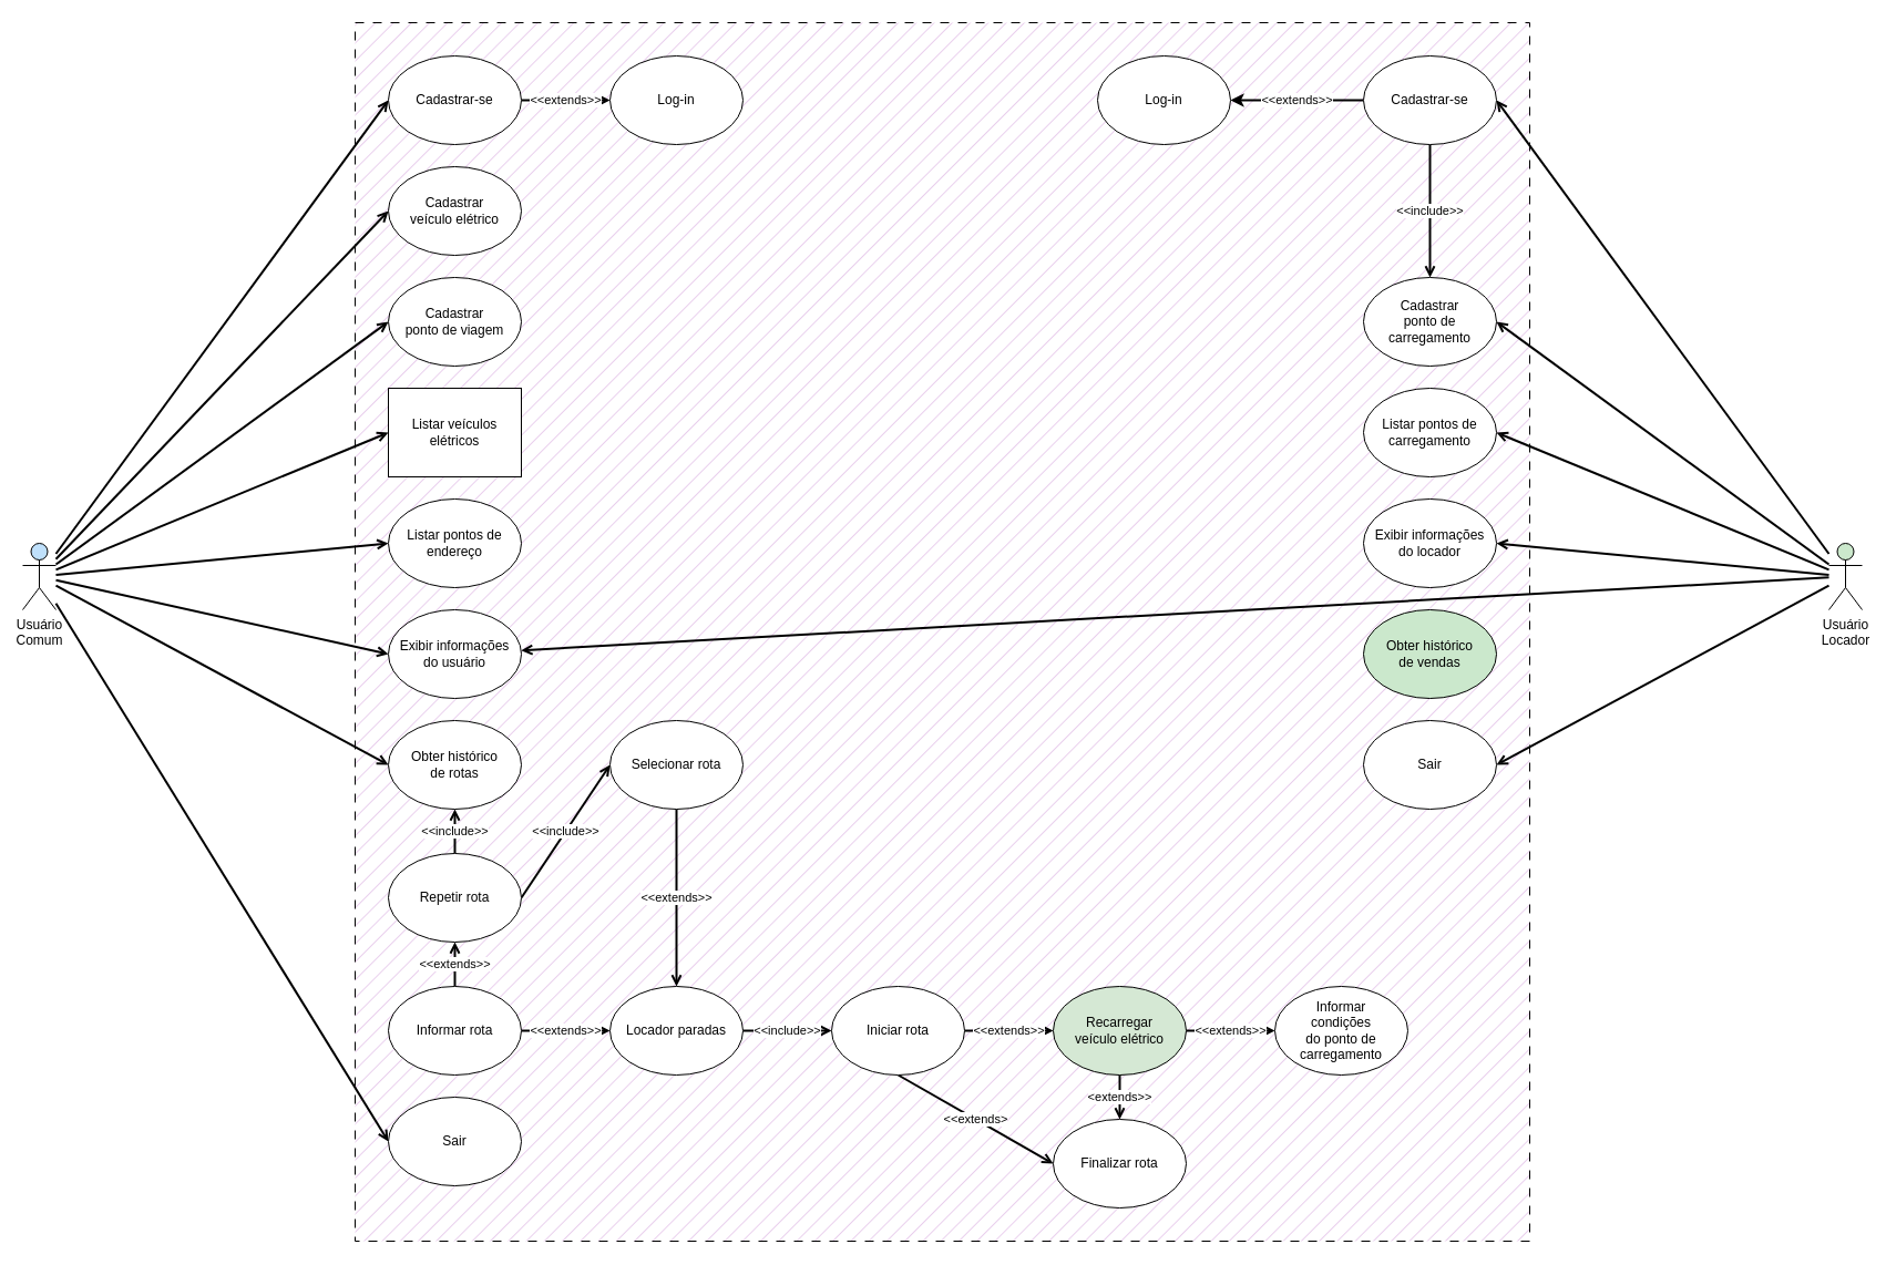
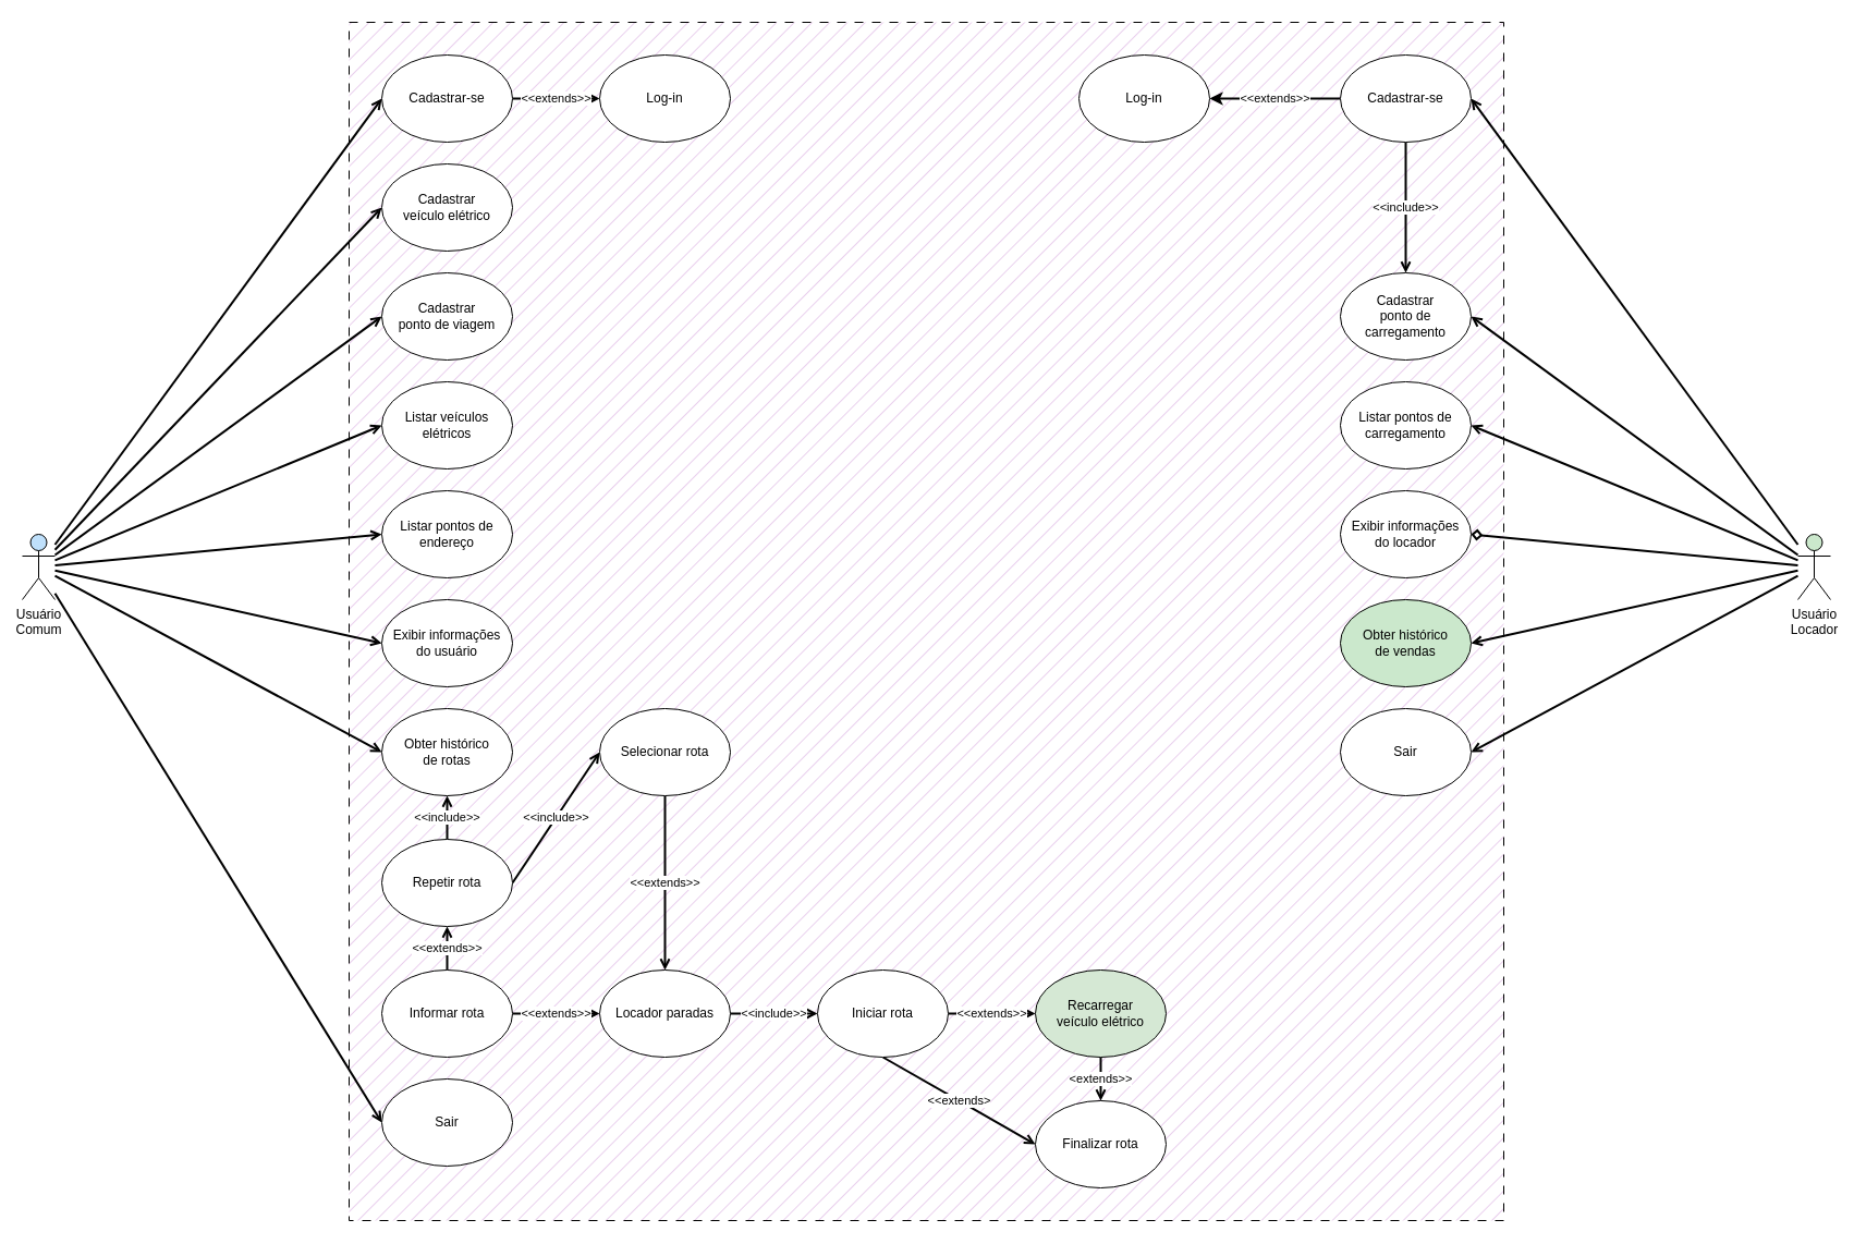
- <mxCell id="24" value="Listar veículos elétricos" style="whiteSpace=wrap;html=1;fontFamily=Arial;rounded=0;" parent="1" vertex="1"><mxGeometry x="350" y="350" width="120" height="80" as="geometry" /></mxCell>
+ <mxCell id="24" value="Listar veículos elétricos" style="ellipse;whiteSpace=wrap;html=1;rounded=0;fontFamily=Arial;" parent="1" vertex="1"><mxGeometry x="350" y="350" width="120" height="80" as="geometry" /></mxCell>
- <mxCell id="15" style="rounded=0;orthogonalLoop=1;jettySize=auto;html=1;entryX=1;entryY=0.5;entryDx=0;entryDy=0;endArrow=open;endFill=0;strokeWidth=2;" parent="1" source="18" target="39" edge="1"><mxGeometry relative="1" as="geometry" /></mxCell>
+ <mxCell id="15" style="rounded=0;orthogonalLoop=1;jettySize=auto;html=1;entryX=1;entryY=0.5;entryDx=0;entryDy=0;endArrow=diamond;endFill=0;strokeWidth=2;" parent="1" source="18" target="39" edge="1"><mxGeometry relative="1" as="geometry" /></mxCell>
- <mxCell id="17" style="rounded=0;orthogonalLoop=1;jettySize=auto;html=1;endArrow=open;endFill=0;strokeWidth=2;" parent="1" source="18" target="23" edge="1"><mxGeometry relative="1" as="geometry" /></mxCell>
+ <mxCell id="17" style="rounded=0;orthogonalLoop=1;jettySize=auto;html=1;entryX=1;entryY=0.5;entryDx=0;entryDy=0;endArrow=open;endFill=0;strokeWidth=2;" parent="1" source="18" target="31" edge="1"><mxGeometry relative="1" as="geometry" /></mxCell>
- <mxCell id="33" value="&amp;lt;&amp;lt;extends&amp;gt;&amp;gt;" style="rounded=0;orthogonalLoop=1;jettySize=auto;html=1;endArrow=open;endFill=0;strokeWidth=2;exitX=1;exitY=0.5;exitDx=0;exitDy=0;" parent="1" source="34" target="35" edge="1"><mxGeometry x="-0.003" relative="1" as="geometry"><mxPoint as="offset" /></mxGeometry></mxCell>
- <mxCell id="35" value="Informar &lt;br&gt;condições &lt;br&gt;do ponto de carregamento" style="ellipse;whiteSpace=wrap;html=1;rounded=0;fontFamily=Arial;" parent="1" vertex="1"><mxGeometry x="1150" y="890" width="120" height="80" as="geometry" /></mxCell>
